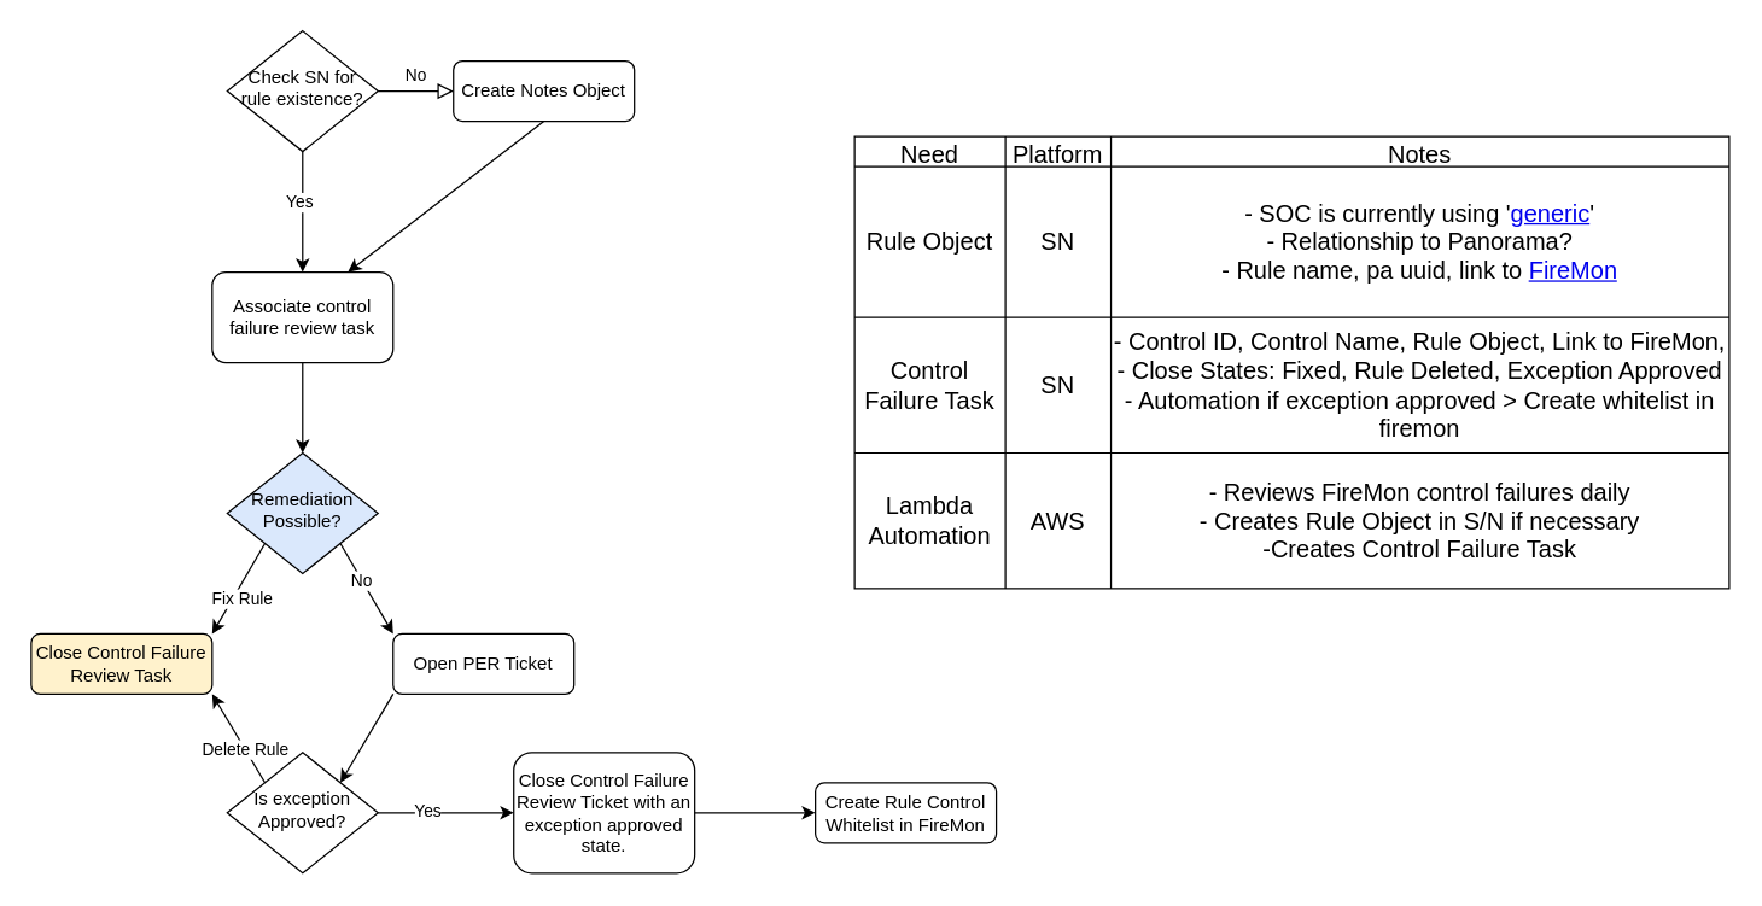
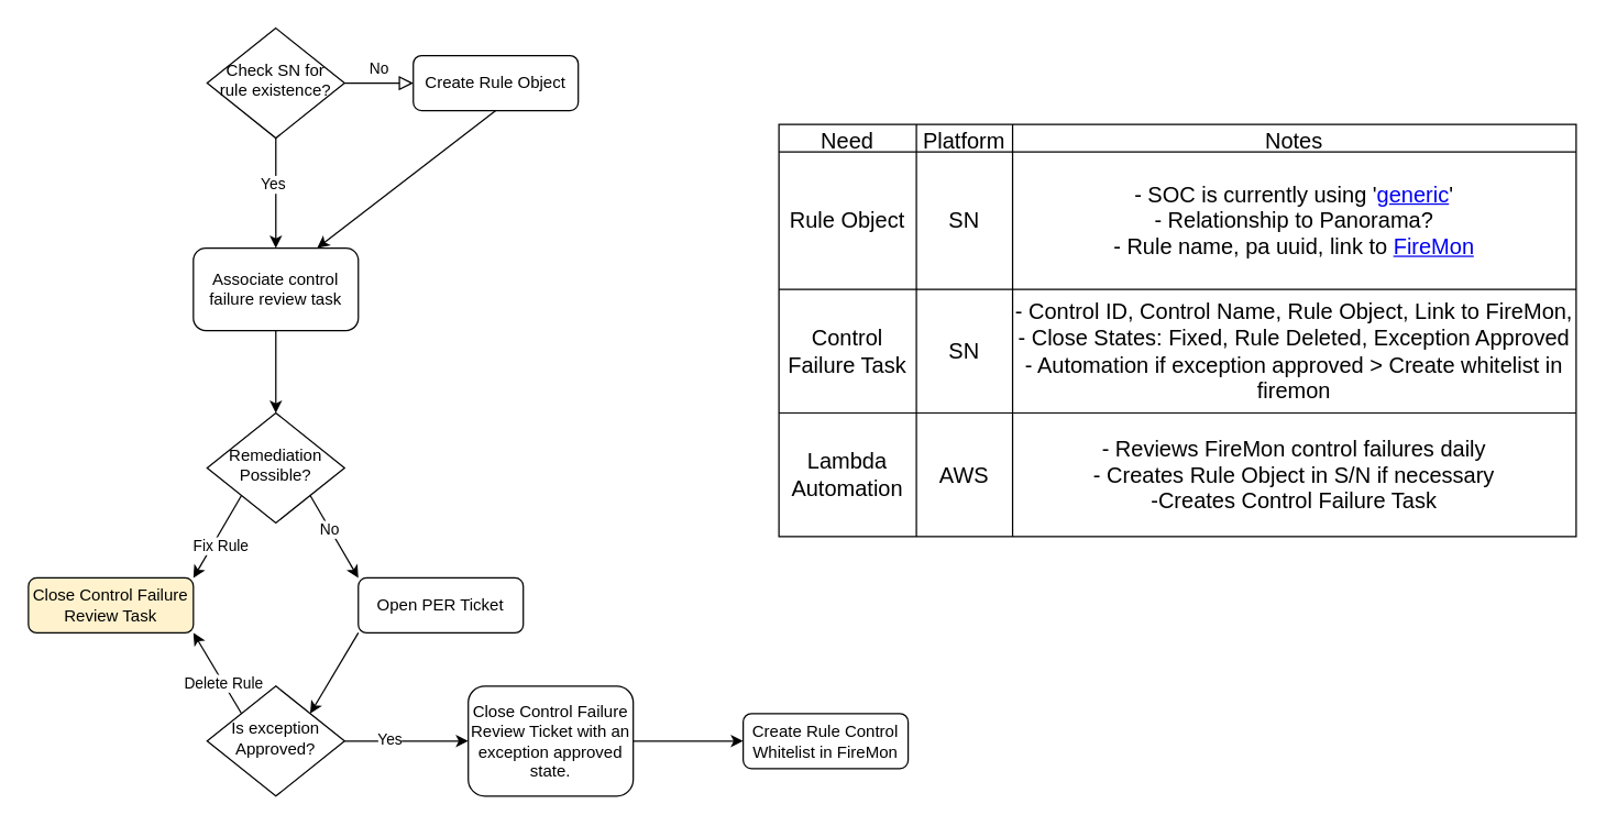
- <mxCell id="7" value="Create Notes Object" style="rounded=1;whiteSpace=wrap;html=1;fontSize=12;glass=0;strokeWidth=1;shadow=0;" vertex="1" parent="1"><mxGeometry x="300" y="40" width="120" height="40" as="geometry" /></mxCell>
+ <mxCell id="7" value="Create Rule Object" style="rounded=1;whiteSpace=wrap;html=1;fontSize=12;glass=0;strokeWidth=1;shadow=0;" vertex="1" parent="1"><mxGeometry x="300" y="40" width="120" height="40" as="geometry" /></mxCell>
- <mxCell id="14" value="Remediation Possible?" style="rhombus;whiteSpace=wrap;html=1;shadow=0;fontFamily=Helvetica;fontSize=12;align=center;strokeWidth=1;spacing=6;spacingTop=-4;fillColor=#dae8fc;" vertex="1" parent="1"><mxGeometry x="150" y="300" width="100" height="80" as="geometry" /></mxCell>
+ <mxCell id="14" value="Remediation Possible?" style="rhombus;whiteSpace=wrap;html=1;shadow=0;fontFamily=Helvetica;fontSize=12;align=center;strokeWidth=1;spacing=6;spacingTop=-4;" vertex="1" parent="1"><mxGeometry x="150" y="300" width="100" height="80" as="geometry" /></mxCell>
